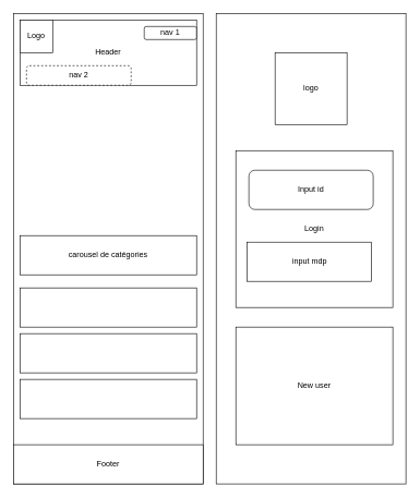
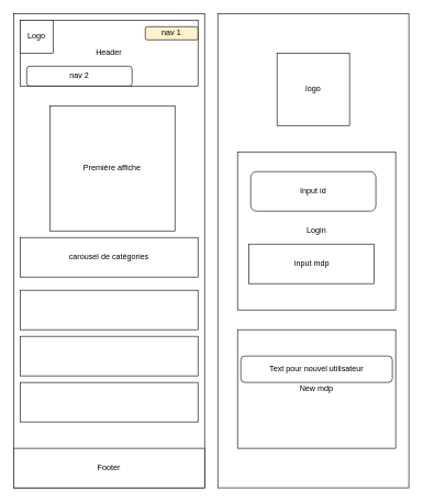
- <mxCell id="6" value="nav 1" style="rounded=1;whiteSpace=wrap;html=1;" vertex="1" parent="1"><mxGeometry x="220" y="40" width="80" height="20" as="geometry" /></mxCell>
+ <mxCell id="6" value="nav 1" style="rounded=1;whiteSpace=wrap;html=1;fillColor=#fff2cc;" vertex="1" parent="1"><mxGeometry x="220" y="40" width="80" height="20" as="geometry" /></mxCell>
- <mxCell id="7" value="nav 2" style="rounded=1;whiteSpace=wrap;html=1;dashed=1;" vertex="1" parent="1"><mxGeometry x="40" y="100" width="160" height="30" as="geometry" /></mxCell>
+ <mxCell id="7" value="nav 2" style="rounded=1;whiteSpace=wrap;html=1;" vertex="1" parent="1"><mxGeometry x="40" y="100" width="160" height="30" as="geometry" /></mxCell>
+ <mxCell id="8" value="Première affiche" style="whiteSpace=wrap;html=1;aspect=fixed;" vertex="1" parent="1"><mxGeometry x="75" y="160" width="190" height="190" as="geometry" /></mxCell>
+ <mxCell id="20" value="Text pour nouvel utilisateur" style="rounded=1;whiteSpace=wrap;html=1;" vertex="1" parent="1"><mxGeometry x="365" y="540" width="230" height="40" as="geometry" /></mxCell>
- <mxCell id="19" value="New user" style="rounded=0;whiteSpace=wrap;html=1;" vertex="1" parent="1"><mxGeometry x="360" y="500" width="240" height="180" as="geometry" /></mxCell>
+ <mxCell id="19" value="New mdp" style="rounded=0;whiteSpace=wrap;html=1;" vertex="1" parent="1"><mxGeometry x="360" y="500" width="240" height="180" as="geometry" /></mxCell>
